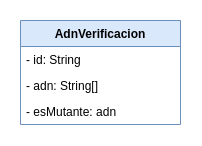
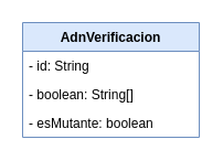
- <mxCell id="4" value="- adn: String[]" style="text;strokeColor=none;fillColor=none;align=left;verticalAlign=top;spacingLeft=4;spacingRight=4;overflow=hidden;rotatable=0;points=[[0,0.5],[1,0.5]];portConstraint=eastwest;" vertex="1" parent="2"><mxGeometry y="52" width="160" height="26" as="geometry" /></mxCell>
+ <mxCell id="4" value="- boolean: String[]" style="text;strokeColor=none;fillColor=none;align=left;verticalAlign=top;spacingLeft=4;spacingRight=4;overflow=hidden;rotatable=0;points=[[0,0.5],[1,0.5]];portConstraint=eastwest;" vertex="1" parent="2"><mxGeometry y="52" width="160" height="26" as="geometry" /></mxCell>
- <mxCell id="5" value="- esMutante: adn" style="text;strokeColor=none;fillColor=none;align=left;verticalAlign=top;spacingLeft=4;spacingRight=4;overflow=hidden;rotatable=0;points=[[0,0.5],[1,0.5]];portConstraint=eastwest;" vertex="1" parent="2"><mxGeometry y="78" width="160" height="26" as="geometry" /></mxCell>
+ <mxCell id="5" value="- esMutante: boolean" style="text;strokeColor=none;fillColor=none;align=left;verticalAlign=top;spacingLeft=4;spacingRight=4;overflow=hidden;rotatable=0;points=[[0,0.5],[1,0.5]];portConstraint=eastwest;" vertex="1" parent="2"><mxGeometry y="78" width="160" height="26" as="geometry" /></mxCell>
